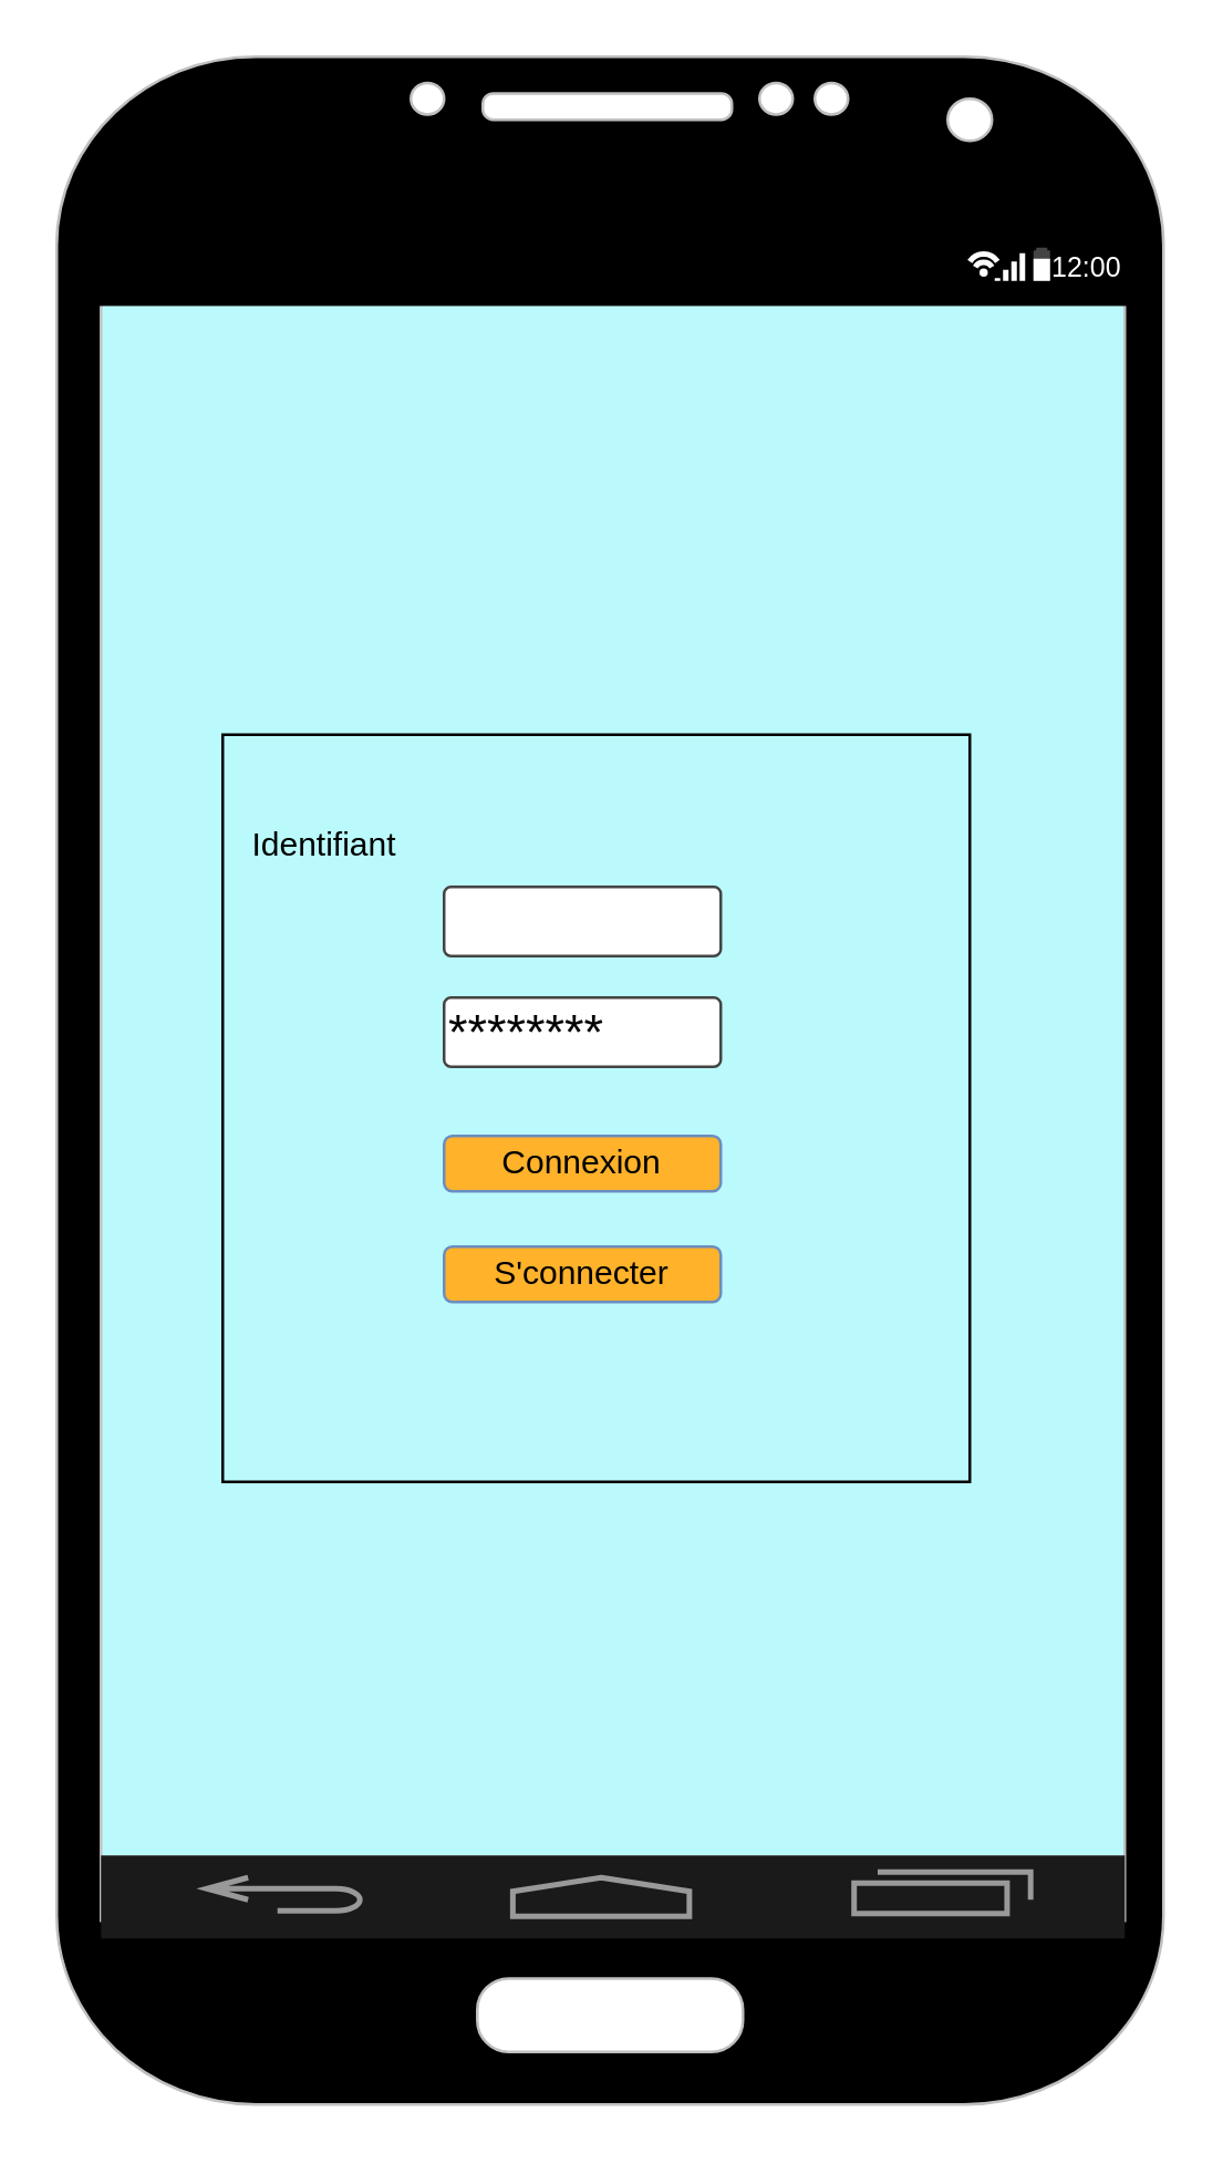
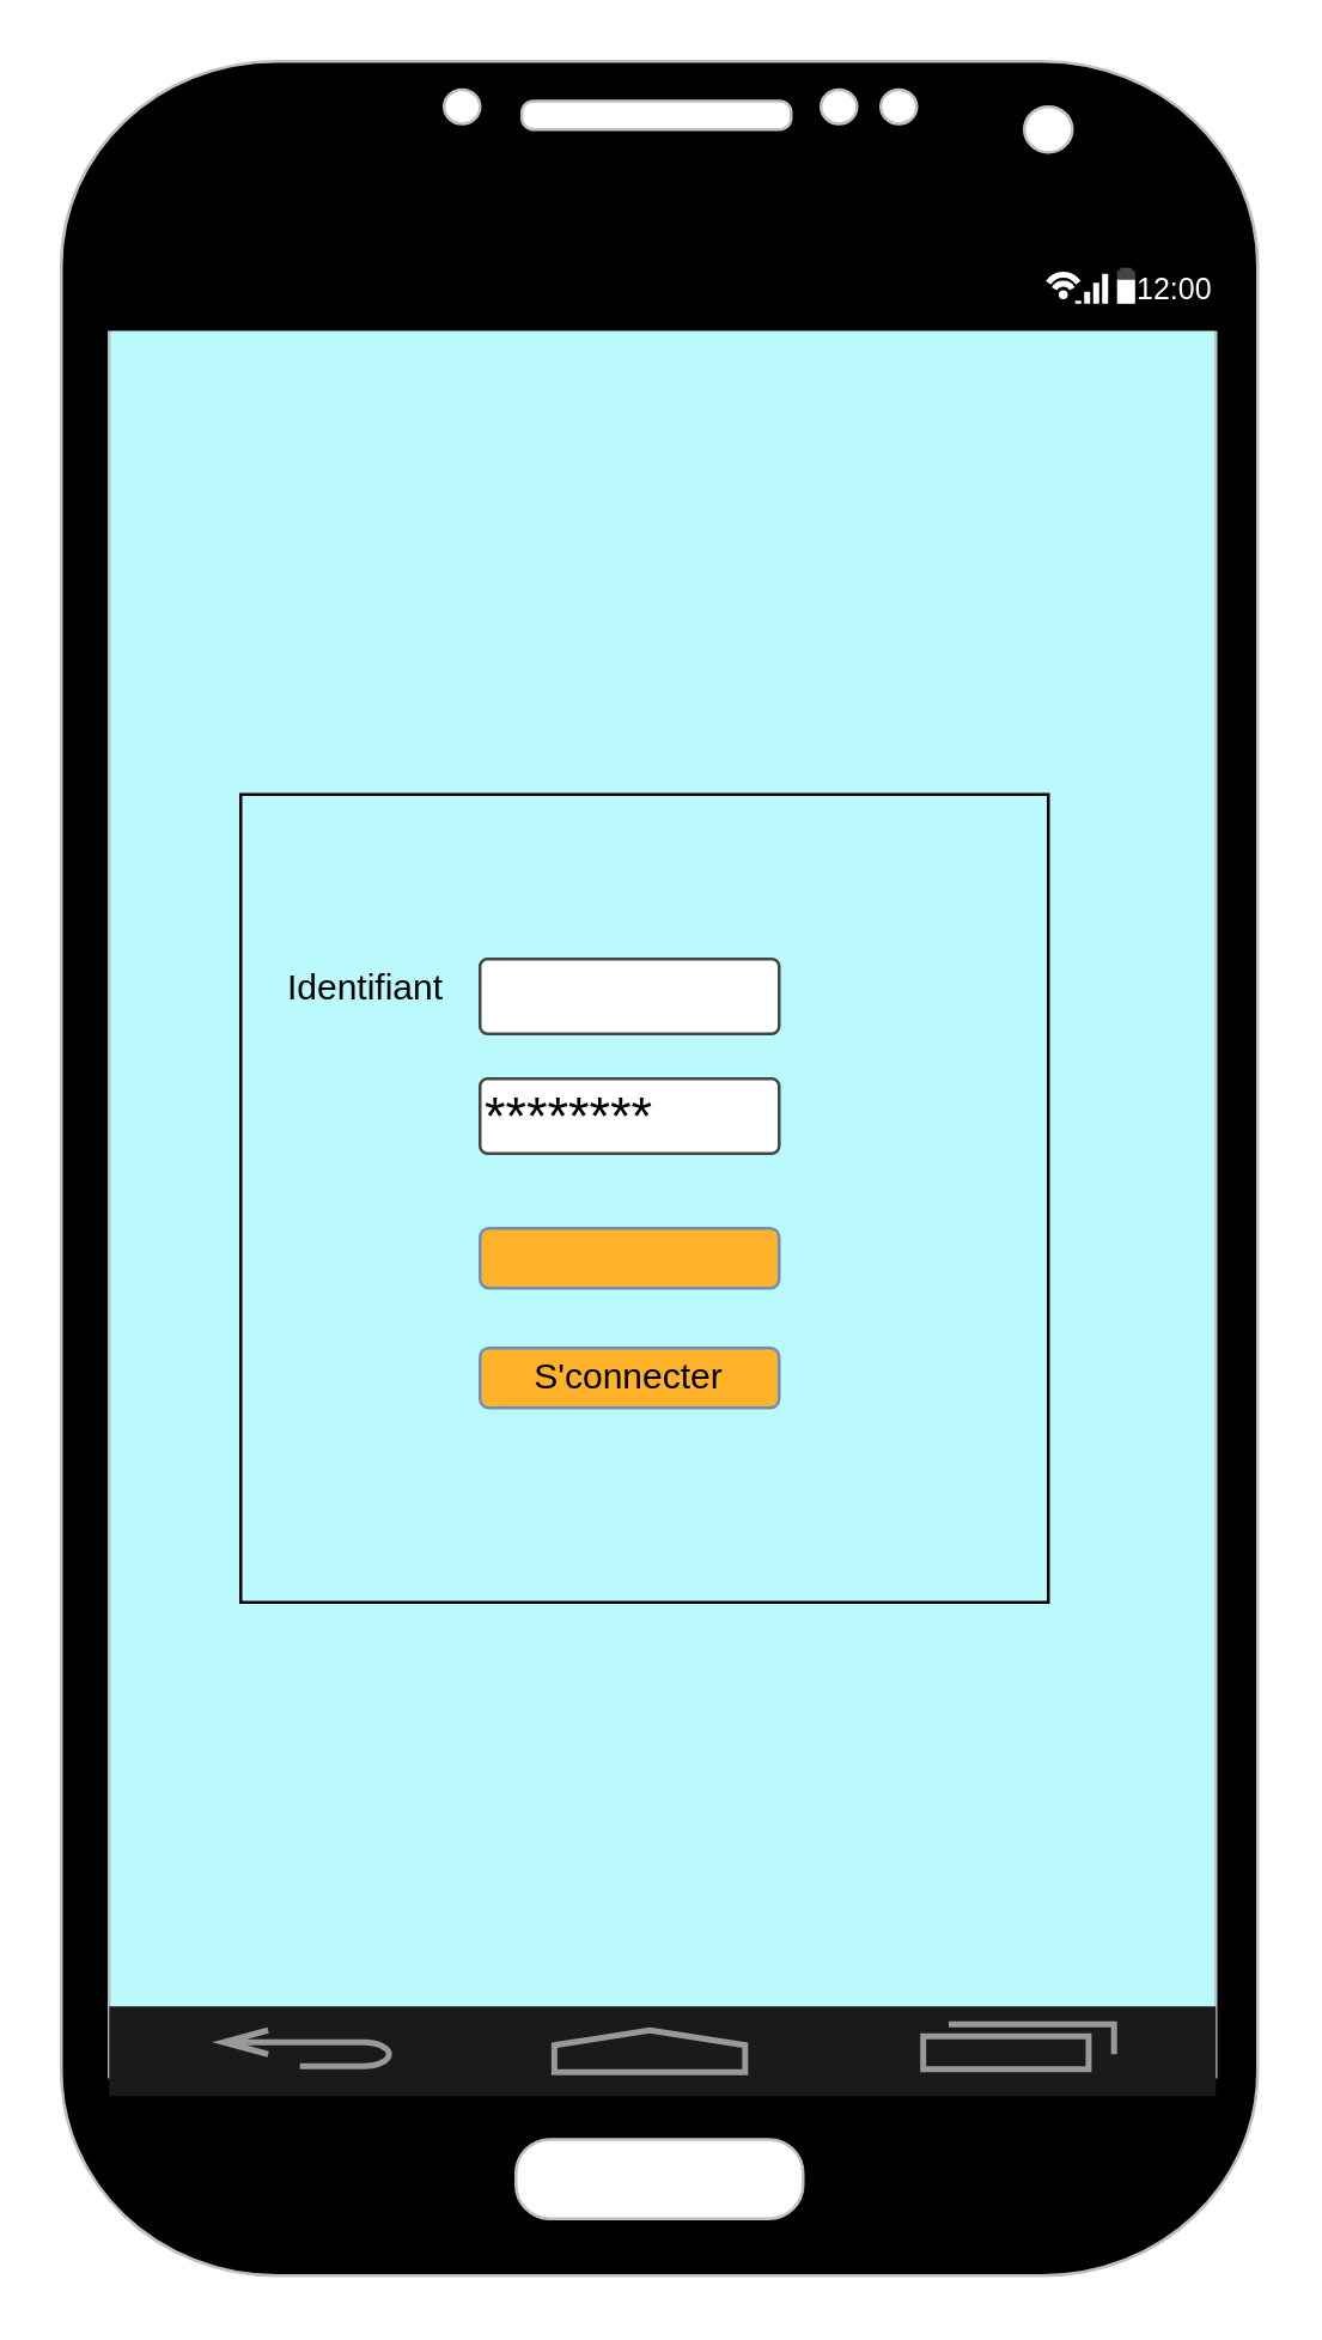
- <mxCell id="9" value="Identifiant" style="text;html=1;strokeColor=none;fillColor=none;align=center;verticalAlign=middle;whiteSpace=wrap;rounded=0;fontSize=12;" parent="1" vertex="1"><mxGeometry x="86.55" y="290" width="60" height="30" as="geometry" /></mxCell>
+ <mxCell id="9" value="Identifiant" style="text;html=1;strokeColor=none;fillColor=none;align=center;verticalAlign=middle;whiteSpace=wrap;rounded=0;fontSize=12;" parent="1" vertex="1"><mxGeometry x="91.55" y="315" width="60" height="30" as="geometry" /></mxCell>
- <mxCell id="12" value="Connexion" style="text;html=1;strokeColor=none;fillColor=none;align=center;verticalAlign=middle;whiteSpace=wrap;rounded=0;" parent="1" vertex="1"><mxGeometry x="160" y="410" width="100" height="20" as="geometry" /></mxCell>
